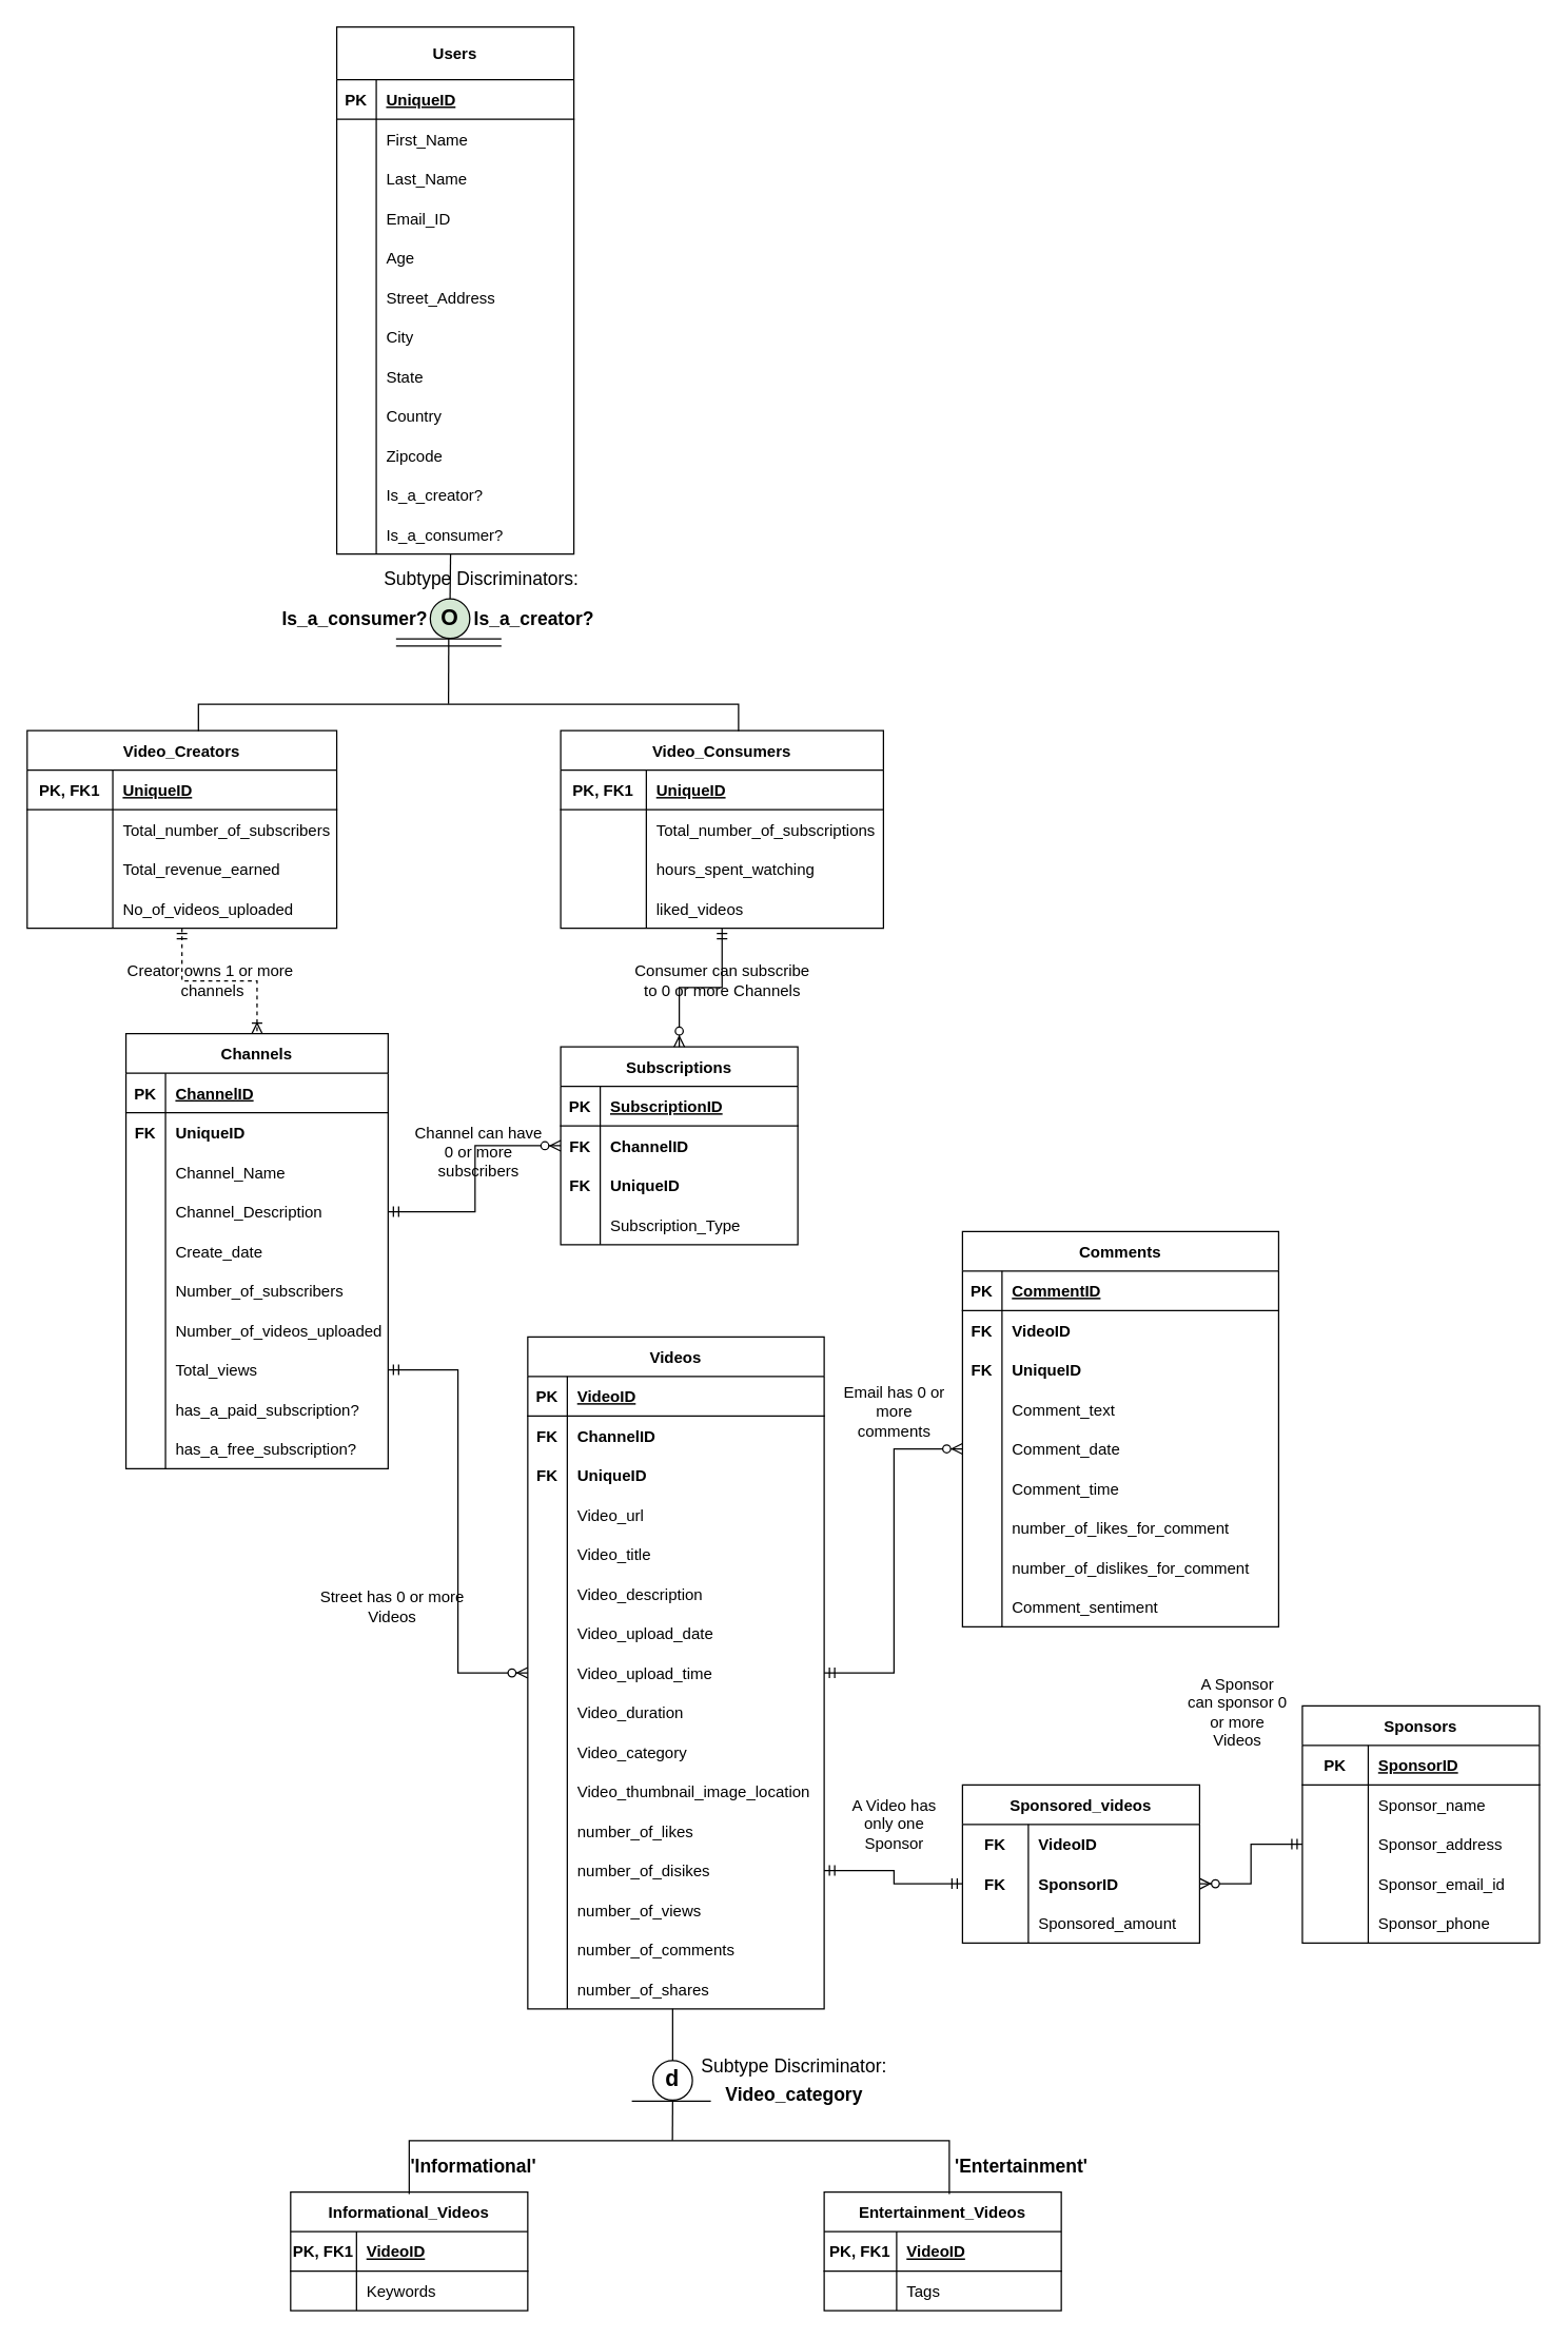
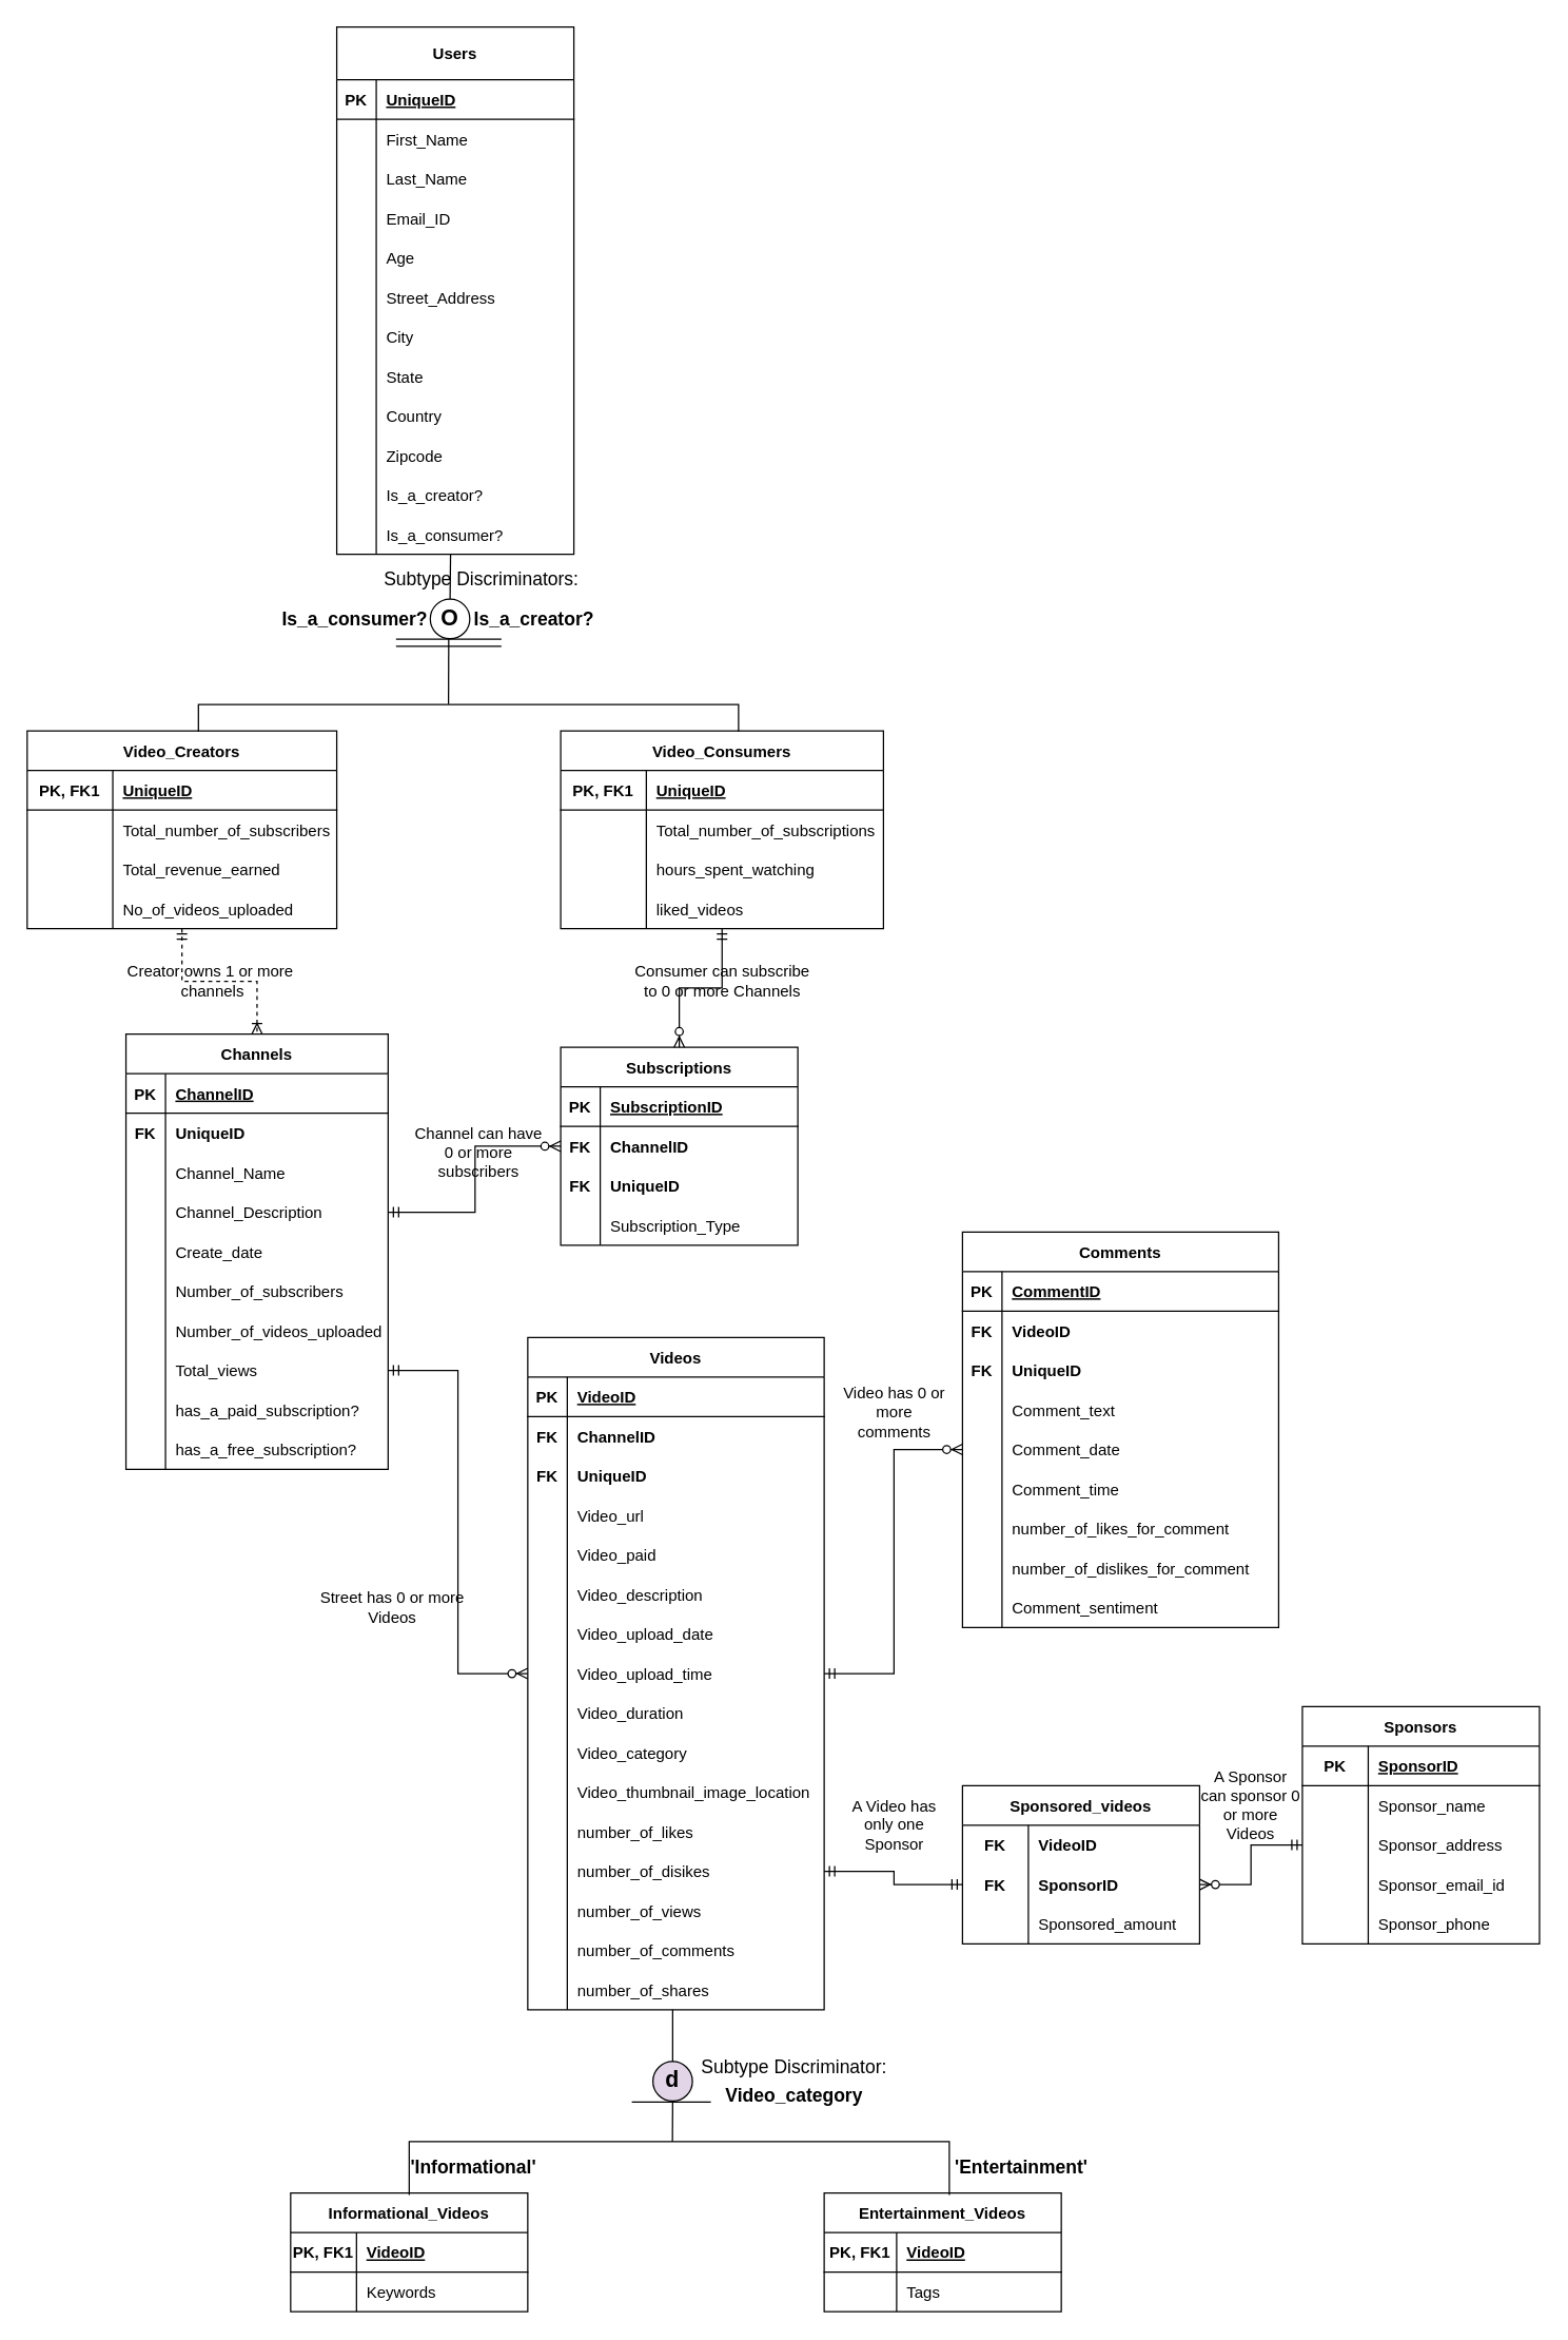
- <mxCell id="214" value="&lt;b&gt;&lt;font style=&quot;font-size: 17px;&quot;&gt;O&lt;/font&gt;&lt;/b&gt;" style="ellipse;whiteSpace=wrap;html=1;aspect=fixed;fillColor=#d5e8d4;" parent="1" vertex="1"><mxGeometry x="326" y="454" width="30" height="30" as="geometry" /></mxCell>
+ <mxCell id="214" value="&lt;b&gt;&lt;font style=&quot;font-size: 17px;&quot;&gt;O&lt;/font&gt;&lt;/b&gt;" style="ellipse;whiteSpace=wrap;html=1;aspect=fixed;" parent="1" vertex="1"><mxGeometry x="326" y="454" width="30" height="30" as="geometry" /></mxCell>
- <mxCell id="249" value="Email has 0 or more comments" style="text;html=1;strokeColor=none;fillColor=none;align=center;verticalAlign=middle;whiteSpace=wrap;rounded=0;" parent="1" vertex="1"><mxGeometry x="637" y="1056" width="83" height="30" as="geometry" /></mxCell>
+ <mxCell id="249" value="Video has 0 or more comments" style="text;html=1;strokeColor=none;fillColor=none;align=center;verticalAlign=middle;whiteSpace=wrap;rounded=0;" parent="1" vertex="1"><mxGeometry x="637" y="1056" width="83" height="30" as="geometry" /></mxCell>
- <mxCell id="125" value="Video_title" style="shape=partialRectangle;connectable=0;fillColor=none;top=0;left=0;bottom=0;right=0;align=left;spacingLeft=6;overflow=hidden;" parent="123" vertex="1"><mxGeometry x="30" width="195" height="30" as="geometry"><mxRectangle width="195" height="30" as="alternateBounds" /></mxGeometry></mxCell>
+ <mxCell id="125" value="Video_paid" style="shape=partialRectangle;connectable=0;fillColor=none;top=0;left=0;bottom=0;right=0;align=left;spacingLeft=6;overflow=hidden;" parent="123" vertex="1"><mxGeometry x="30" width="195" height="30" as="geometry"><mxRectangle width="195" height="30" as="alternateBounds" /></mxGeometry></mxCell>
- <mxCell id="251" value="A Sponsor can sponsor 0 or more Videos" style="text;html=1;strokeColor=none;fillColor=none;align=center;verticalAlign=middle;whiteSpace=wrap;rounded=0;" parent="1" vertex="1"><mxGeometry x="900" y="1261" width="78" height="76" as="geometry" /></mxCell>
+ <mxCell id="251" value="A Sponsor can sponsor 0 or more Videos" style="text;html=1;strokeColor=none;fillColor=none;align=center;verticalAlign=middle;whiteSpace=wrap;rounded=0;" parent="1" vertex="1"><mxGeometry x="910" y="1331" width="78" height="76" as="geometry" /></mxCell>
- <mxCell id="219" value="&lt;span style=&quot;font-size: 17px;&quot;&gt;&lt;b&gt;d&lt;/b&gt;&lt;/span&gt;" style="ellipse;whiteSpace=wrap;html=1;aspect=fixed;" parent="1" vertex="1"><mxGeometry x="495" y="1563.3" width="30" height="30" as="geometry" /></mxCell>
+ <mxCell id="219" value="&lt;span style=&quot;font-size: 17px;&quot;&gt;&lt;b&gt;d&lt;/b&gt;&lt;/span&gt;" style="ellipse;whiteSpace=wrap;html=1;aspect=fixed;fillColor=#e1d5e7;" parent="1" vertex="1"><mxGeometry x="495" y="1563.3" width="30" height="30" as="geometry" /></mxCell>
